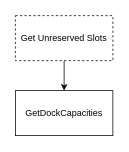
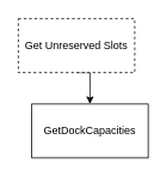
- <mxCell id="4" value="GetDockCapacities" style="rounded=0;whiteSpace=wrap;html=1;" vertex="1" parent="1"><mxGeometry x="20" y="120" width="130" height="60" as="geometry" /></mxCell>
+ <mxCell id="4" value="GetDockCapacities" style="rounded=0;whiteSpace=wrap;html=1;" vertex="1" parent="1"><mxGeometry x="35" y="115" width="130" height="60" as="geometry" /></mxCell>
